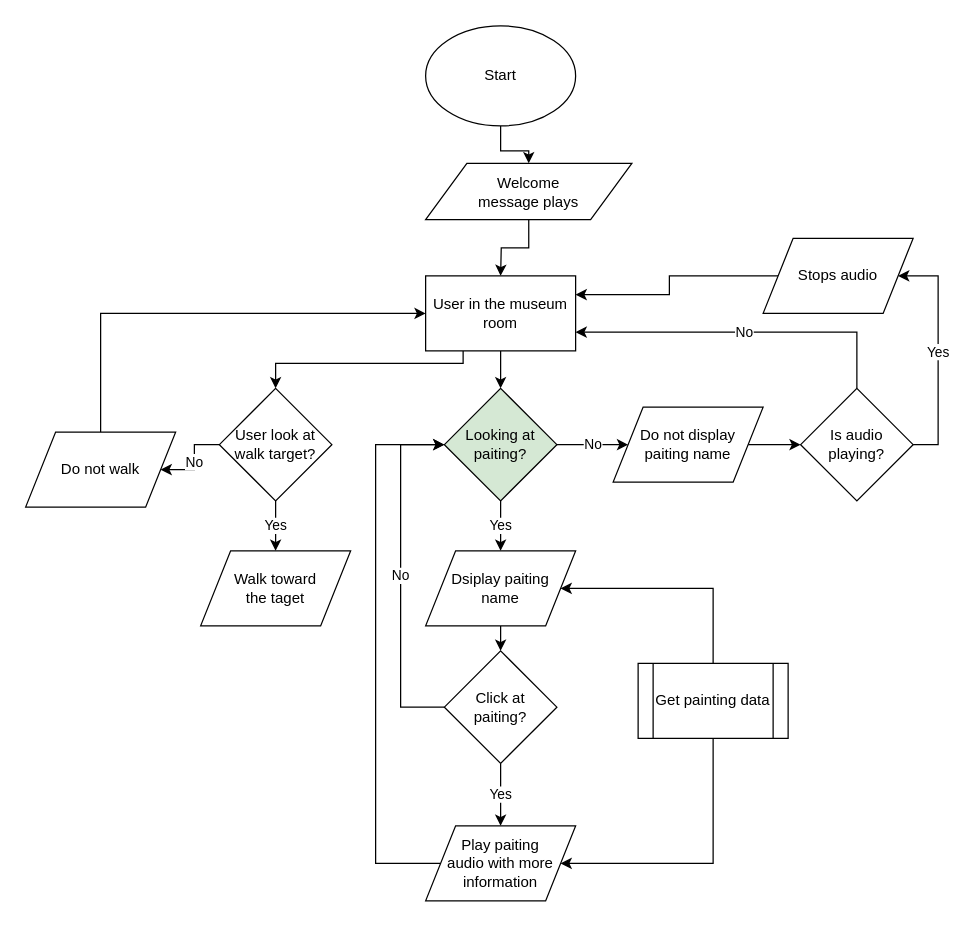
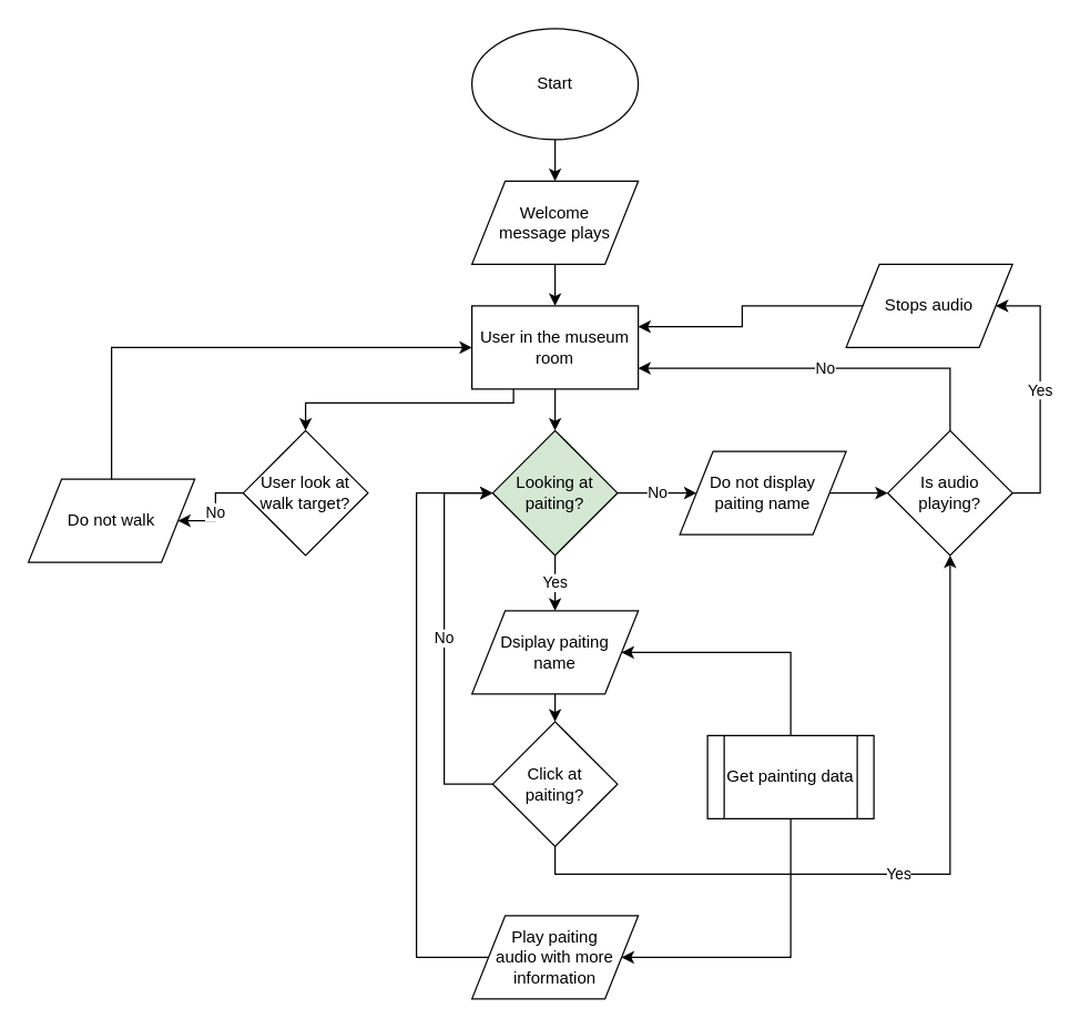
- <mxCell id="5" value="Welcome &lt;br&gt;message plays" style="shape=parallelogram;perimeter=parallelogramPerimeter;whiteSpace=wrap;html=1;" vertex="1" parent="1"><mxGeometry x="340" y="130" width="165" height="45" as="geometry" /></mxCell>
+ <mxCell id="5" value="Welcome &lt;br&gt;message plays" style="shape=parallelogram;perimeter=parallelogramPerimeter;whiteSpace=wrap;html=1;" vertex="1" parent="1"><mxGeometry x="340" y="130" width="120" height="60" as="geometry" /></mxCell>
- <mxCell id="20" value="Yes" style="edgeStyle=orthogonalEdgeStyle;rounded=0;orthogonalLoop=1;jettySize=auto;html=1;exitX=0.5;exitY=1;exitDx=0;exitDy=0;entryX=0.5;entryY=0;entryDx=0;entryDy=0;" edge="1" parent="1" source="22" target="12"><mxGeometry relative="1" as="geometry" /></mxCell>
- <mxCell id="12" value="Walk toward &lt;br&gt;the taget" style="shape=parallelogram;perimeter=parallelogramPerimeter;whiteSpace=wrap;html=1;" vertex="1" parent="1"><mxGeometry x="160" y="440" width="120" height="60" as="geometry" /></mxCell>
- <mxCell id="24" value="Yes" style="edgeStyle=orthogonalEdgeStyle;rounded=0;orthogonalLoop=1;jettySize=auto;html=1;exitX=0.5;exitY=1;exitDx=0;exitDy=0;entryX=0.5;entryY=0;entryDx=0;entryDy=0;" edge="1" parent="1" source="25" target="27"><mxGeometry relative="1" as="geometry" /></mxCell>
+ <mxCell id="24" value="Yes" style="edgeStyle=orthogonalEdgeStyle;rounded=0;orthogonalLoop=1;jettySize=auto;html=1;exitX=0.5;exitY=1;exitDx=0;exitDy=0;" edge="1" parent="1" source="25" target="30"><mxGeometry relative="1" as="geometry" /></mxCell>
